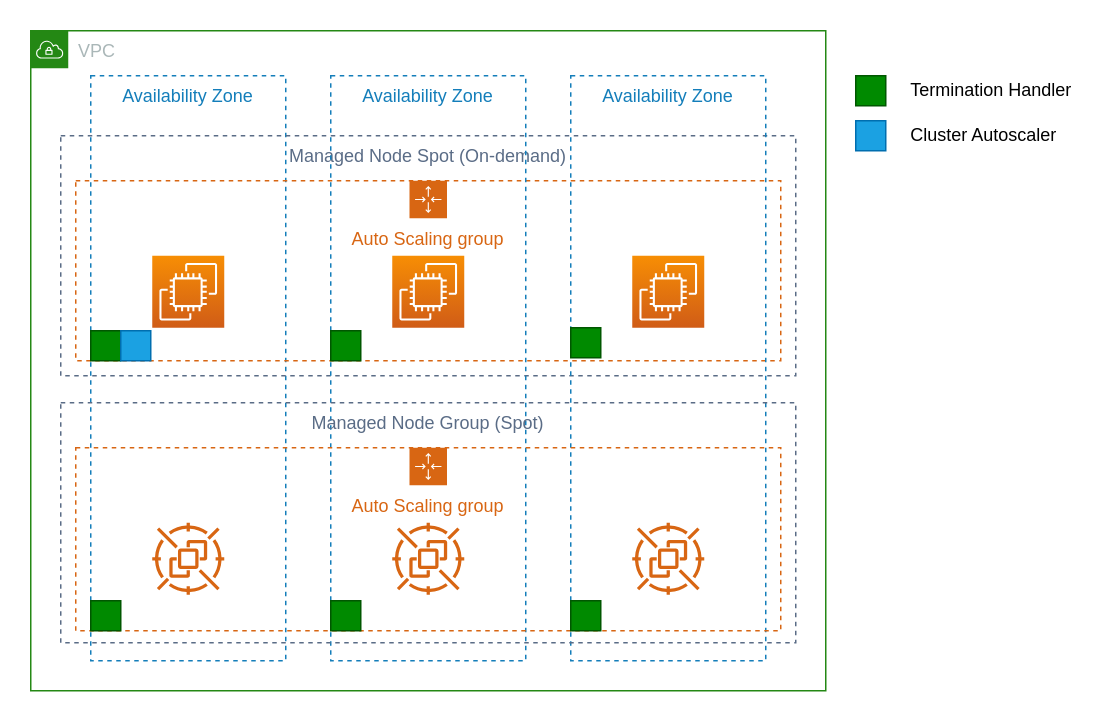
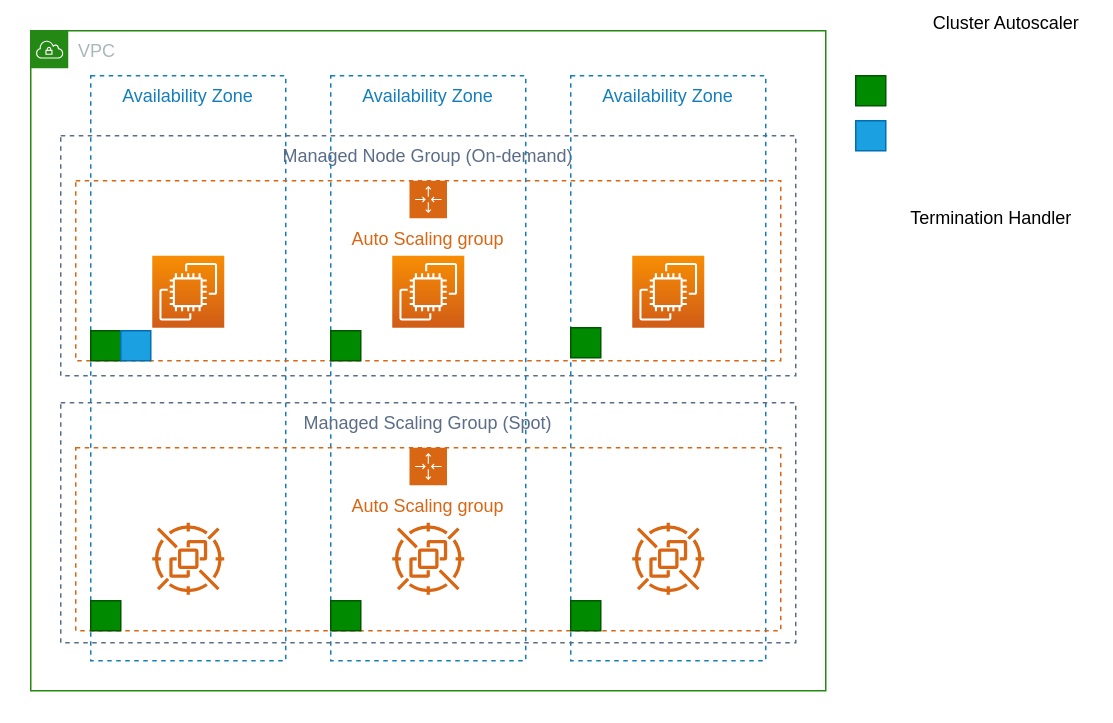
- <mxCell id="25" value="Termination Handler" style="text;html=1;align=center;verticalAlign=middle;resizable=0;points=[];autosize=1;strokeColor=none;" vertex="1" parent="1"><mxGeometry x="600" y="50" width="120" height="20" as="geometry" /></mxCell>
+ <mxCell id="25" value="Termination Handler" style="text;html=1;align=center;verticalAlign=middle;resizable=0;points=[];autosize=1;strokeColor=none;" vertex="1" parent="1"><mxGeometry x="600" y="135" width="120" height="20" as="geometry" /></mxCell>
- <mxCell id="26" value="Cluster Autoscaler" style="text;html=1;align=center;verticalAlign=middle;resizable=0;points=[];autosize=1;strokeColor=none;" vertex="1" parent="1"><mxGeometry x="600" y="80" width="110" height="20" as="geometry" /></mxCell>
+ <mxCell id="26" value="Cluster Autoscaler" style="text;html=1;align=center;verticalAlign=middle;resizable=0;points=[];autosize=1;strokeColor=none;" vertex="1" parent="1"><mxGeometry x="615" y="5" width="110" height="20" as="geometry" /></mxCell>
- <mxCell id="3" value="Managed Node Spot (On-demand)" style="fillColor=none;strokeColor=#5A6C86;dashed=1;verticalAlign=top;fontStyle=0;fontColor=#5A6C86;" vertex="1" parent="1"><mxGeometry x="40" y="90" width="490" height="160" as="geometry" /></mxCell>
+ <mxCell id="3" value="Managed Node Group (On-demand)" style="fillColor=none;strokeColor=#5A6C86;dashed=1;verticalAlign=top;fontStyle=0;fontColor=#5A6C86;" vertex="1" parent="1"><mxGeometry x="40" y="90" width="490" height="160" as="geometry" /></mxCell>
- <mxCell id="11" value="Managed Node Group (Spot)" style="fillColor=none;strokeColor=#5A6C86;dashed=1;verticalAlign=top;fontStyle=0;fontColor=#5A6C86;" vertex="1" parent="1"><mxGeometry x="40" y="268" width="490" height="160" as="geometry" /></mxCell>
+ <mxCell id="11" value="Managed Scaling Group (Spot)" style="fillColor=none;strokeColor=#5A6C86;dashed=1;verticalAlign=top;fontStyle=0;fontColor=#5A6C86;" vertex="1" parent="1"><mxGeometry x="40" y="268" width="490" height="160" as="geometry" /></mxCell>
